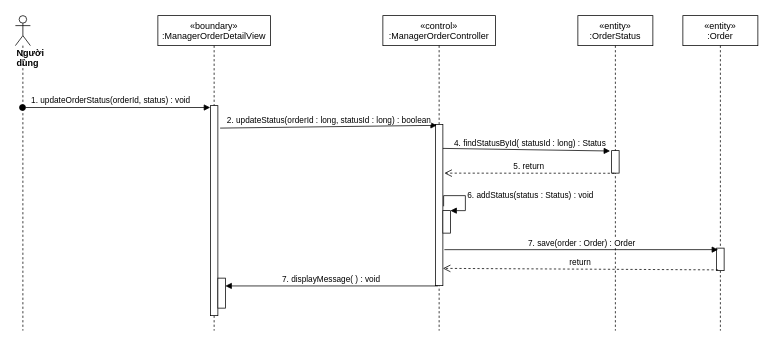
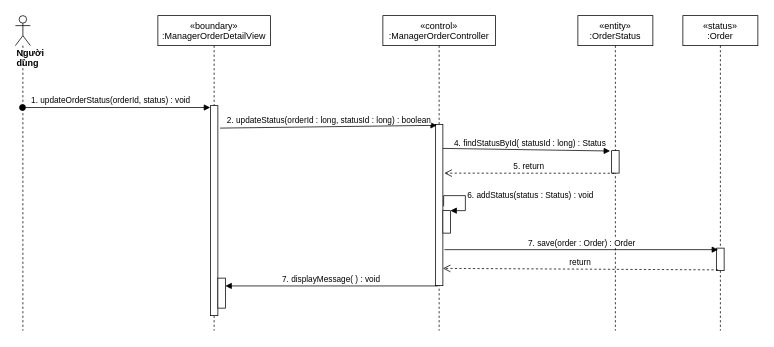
- <mxCell id="14" value="«entity»&#10;:Order" style="shape=umlLifeline;perimeter=lifelinePerimeter;container=1;collapsible=0;recursiveResize=0;rounded=0;shadow=0;strokeWidth=1;" vertex="1" parent="1"><mxGeometry x="910" y="20" width="100" height="420" as="geometry" /></mxCell>
+ <mxCell id="14" value="«status»&#10;:Order" style="shape=umlLifeline;perimeter=lifelinePerimeter;container=1;collapsible=0;recursiveResize=0;rounded=0;shadow=0;strokeWidth=1;" vertex="1" parent="1"><mxGeometry x="910" y="20" width="100" height="420" as="geometry" /></mxCell>
